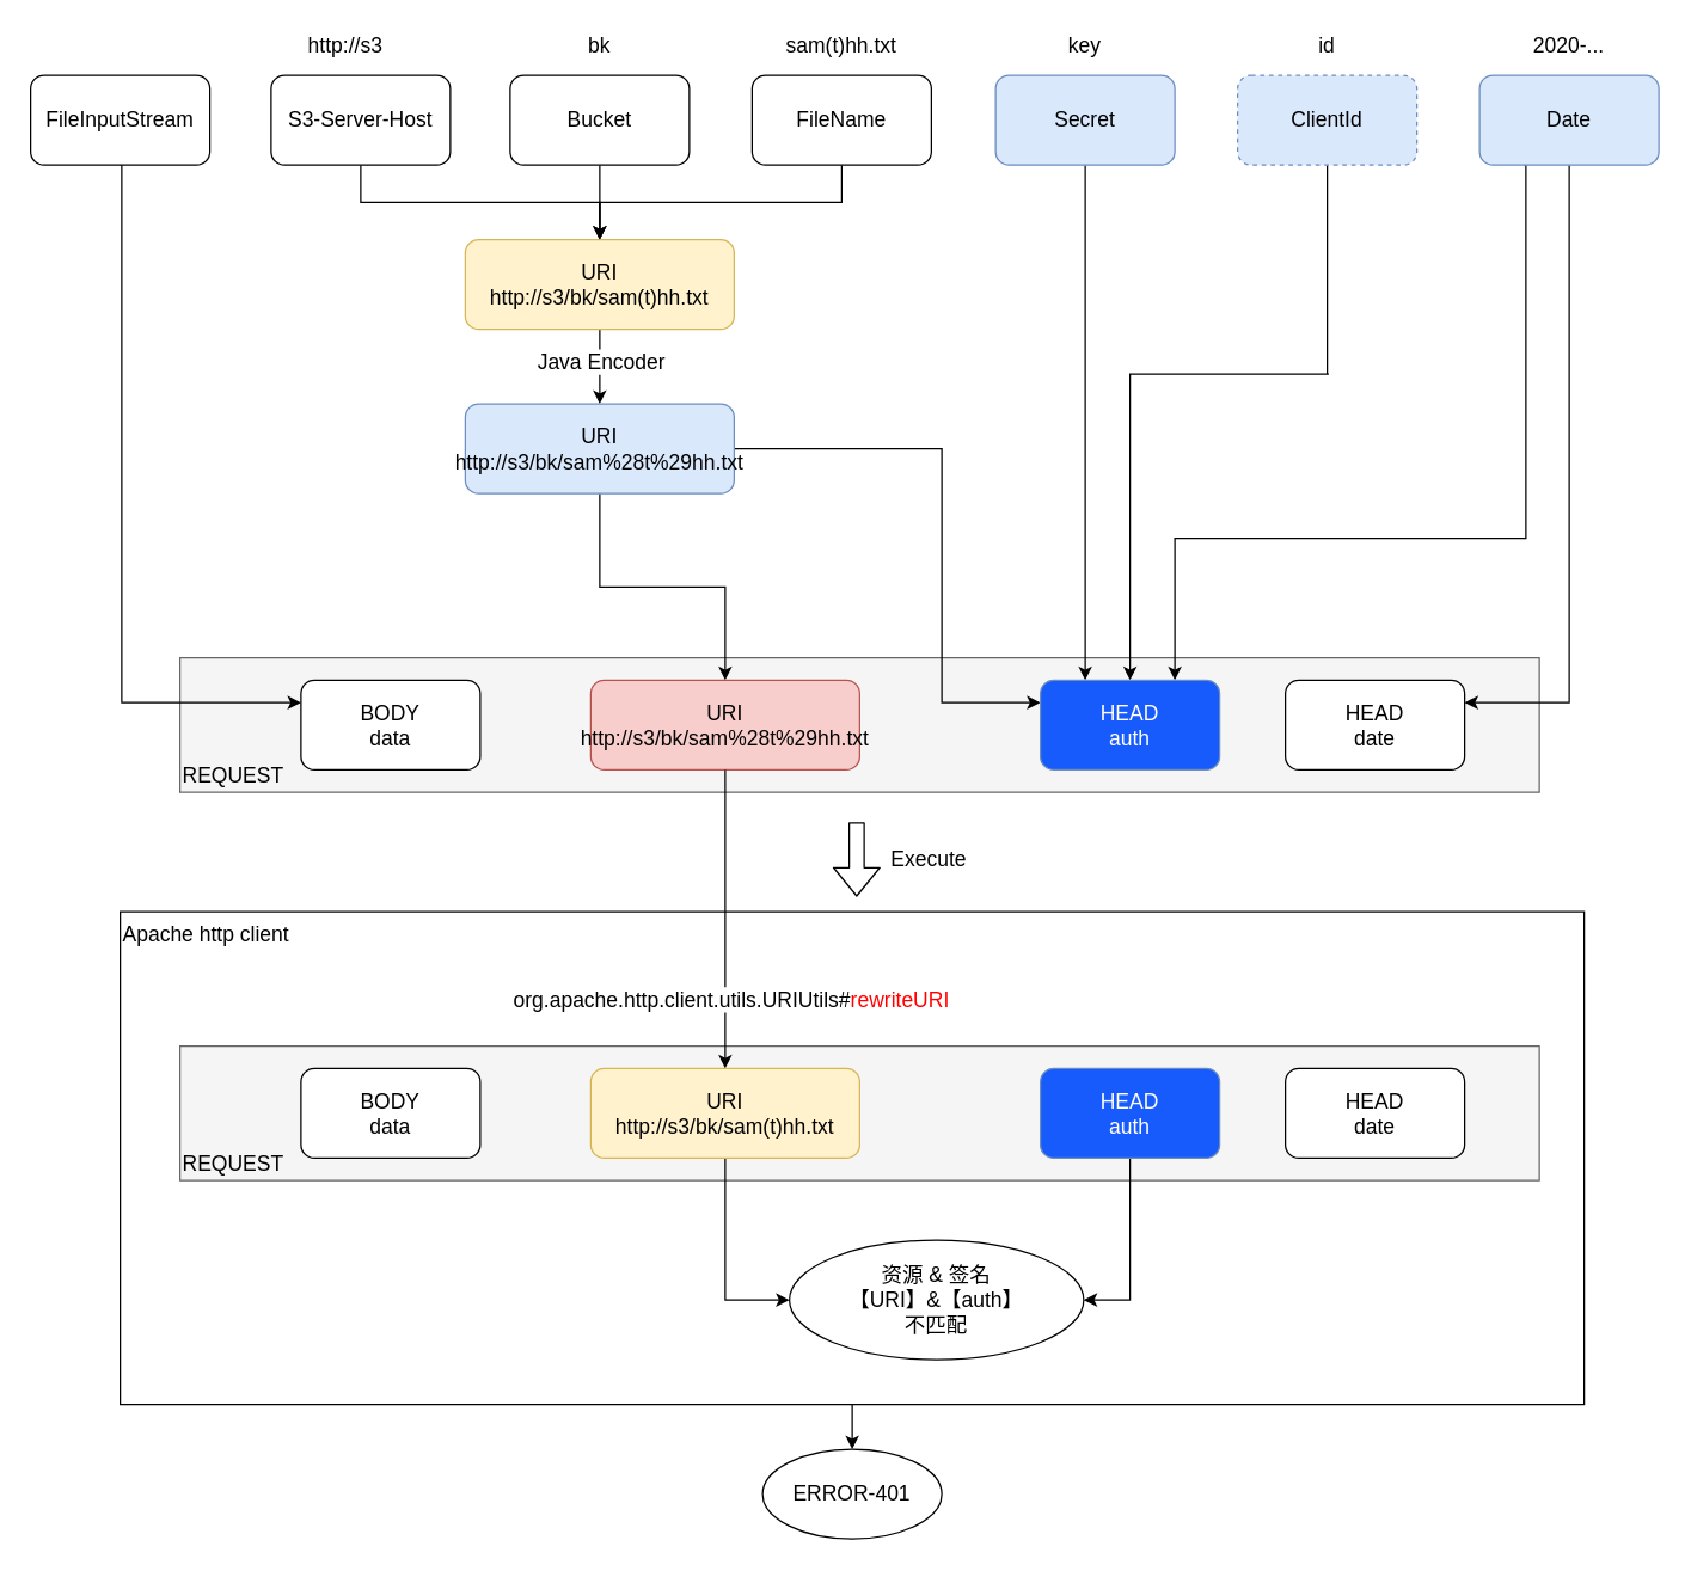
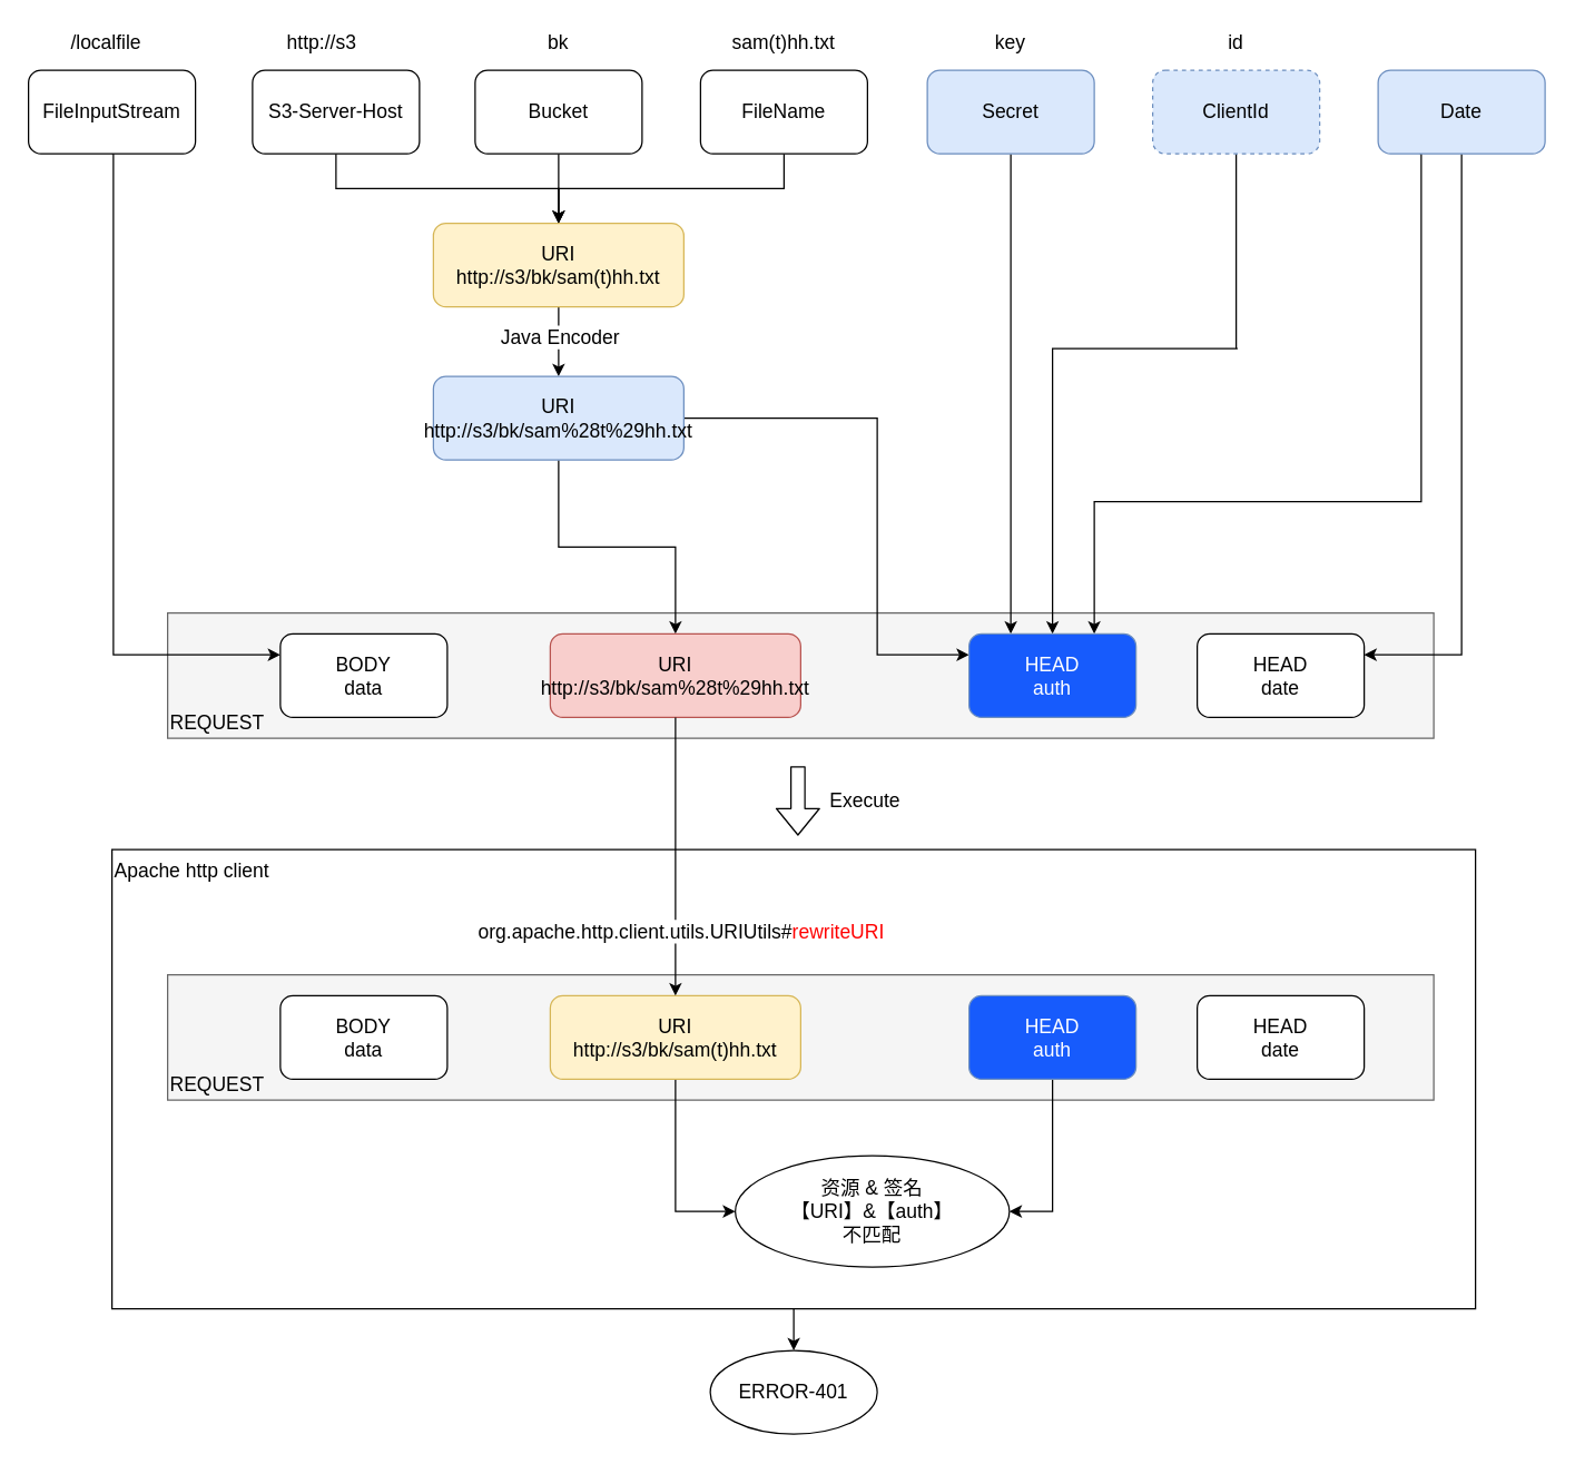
+ <mxCell id="29" value="/localfile" style="text;html=1;strokeColor=none;fillColor=none;align=center;verticalAlign=middle;whiteSpace=wrap;rounded=0;fontSize=14;" vertex="1" parent="1"><mxGeometry x="56" y="20" width="40" height="20" as="geometry" /></mxCell>
- <mxCell id="30" value="2020-..." style="text;html=1;strokeColor=none;fillColor=none;align=center;verticalAlign=middle;whiteSpace=wrap;rounded=0;fontSize=14;" vertex="1" parent="1"><mxGeometry x="1030" y="20" width="40" height="20" as="geometry" /></mxCell>
